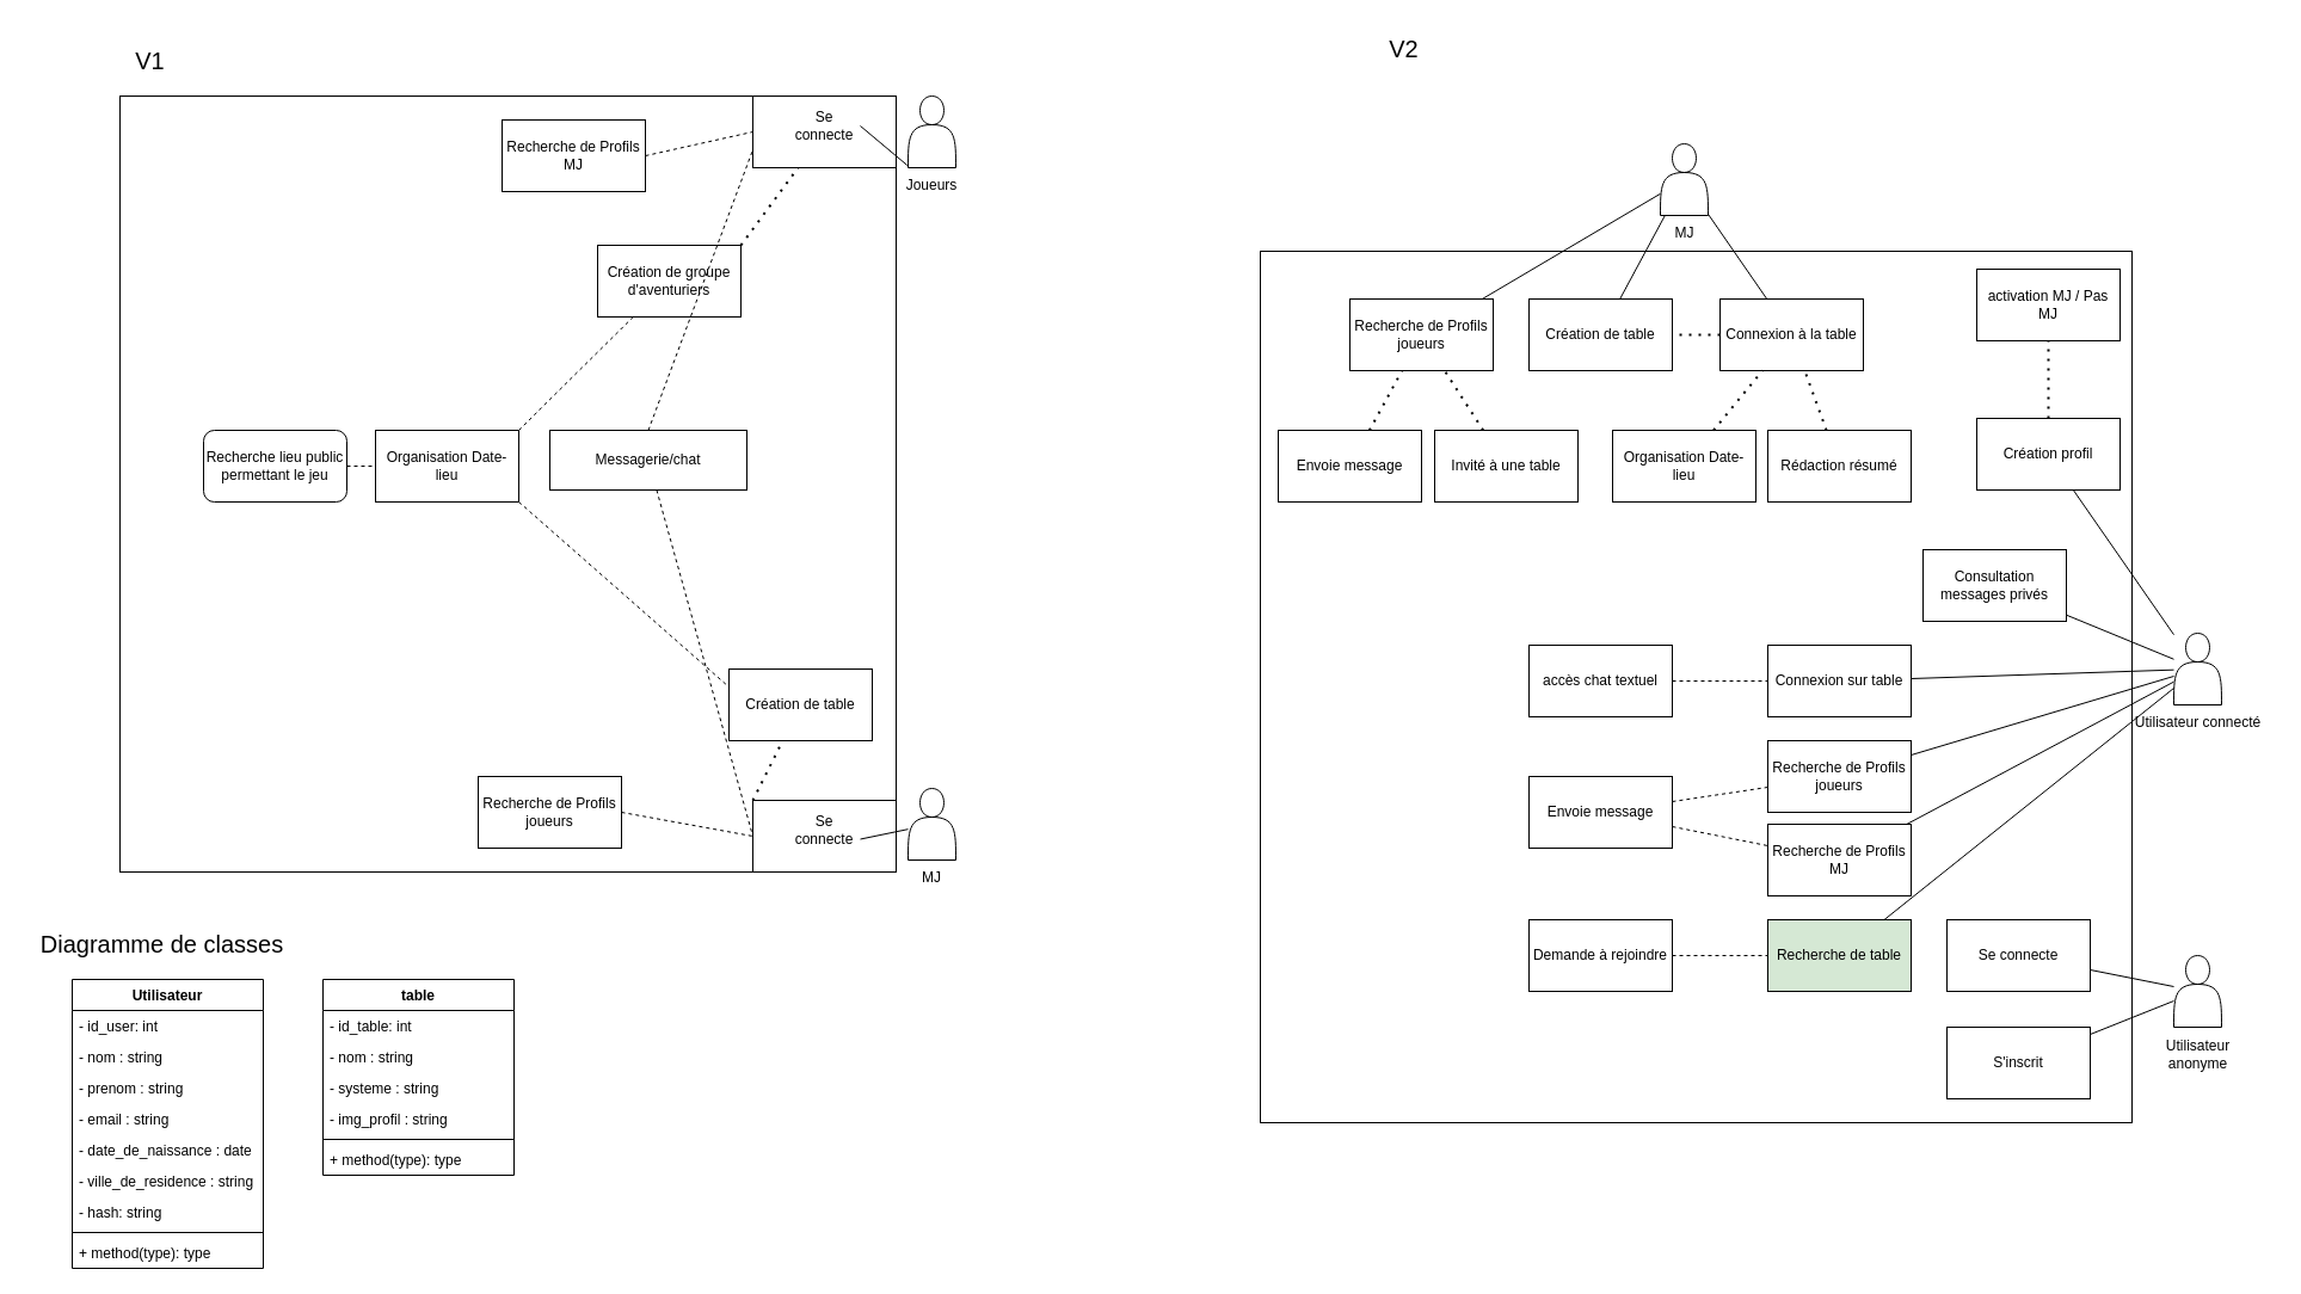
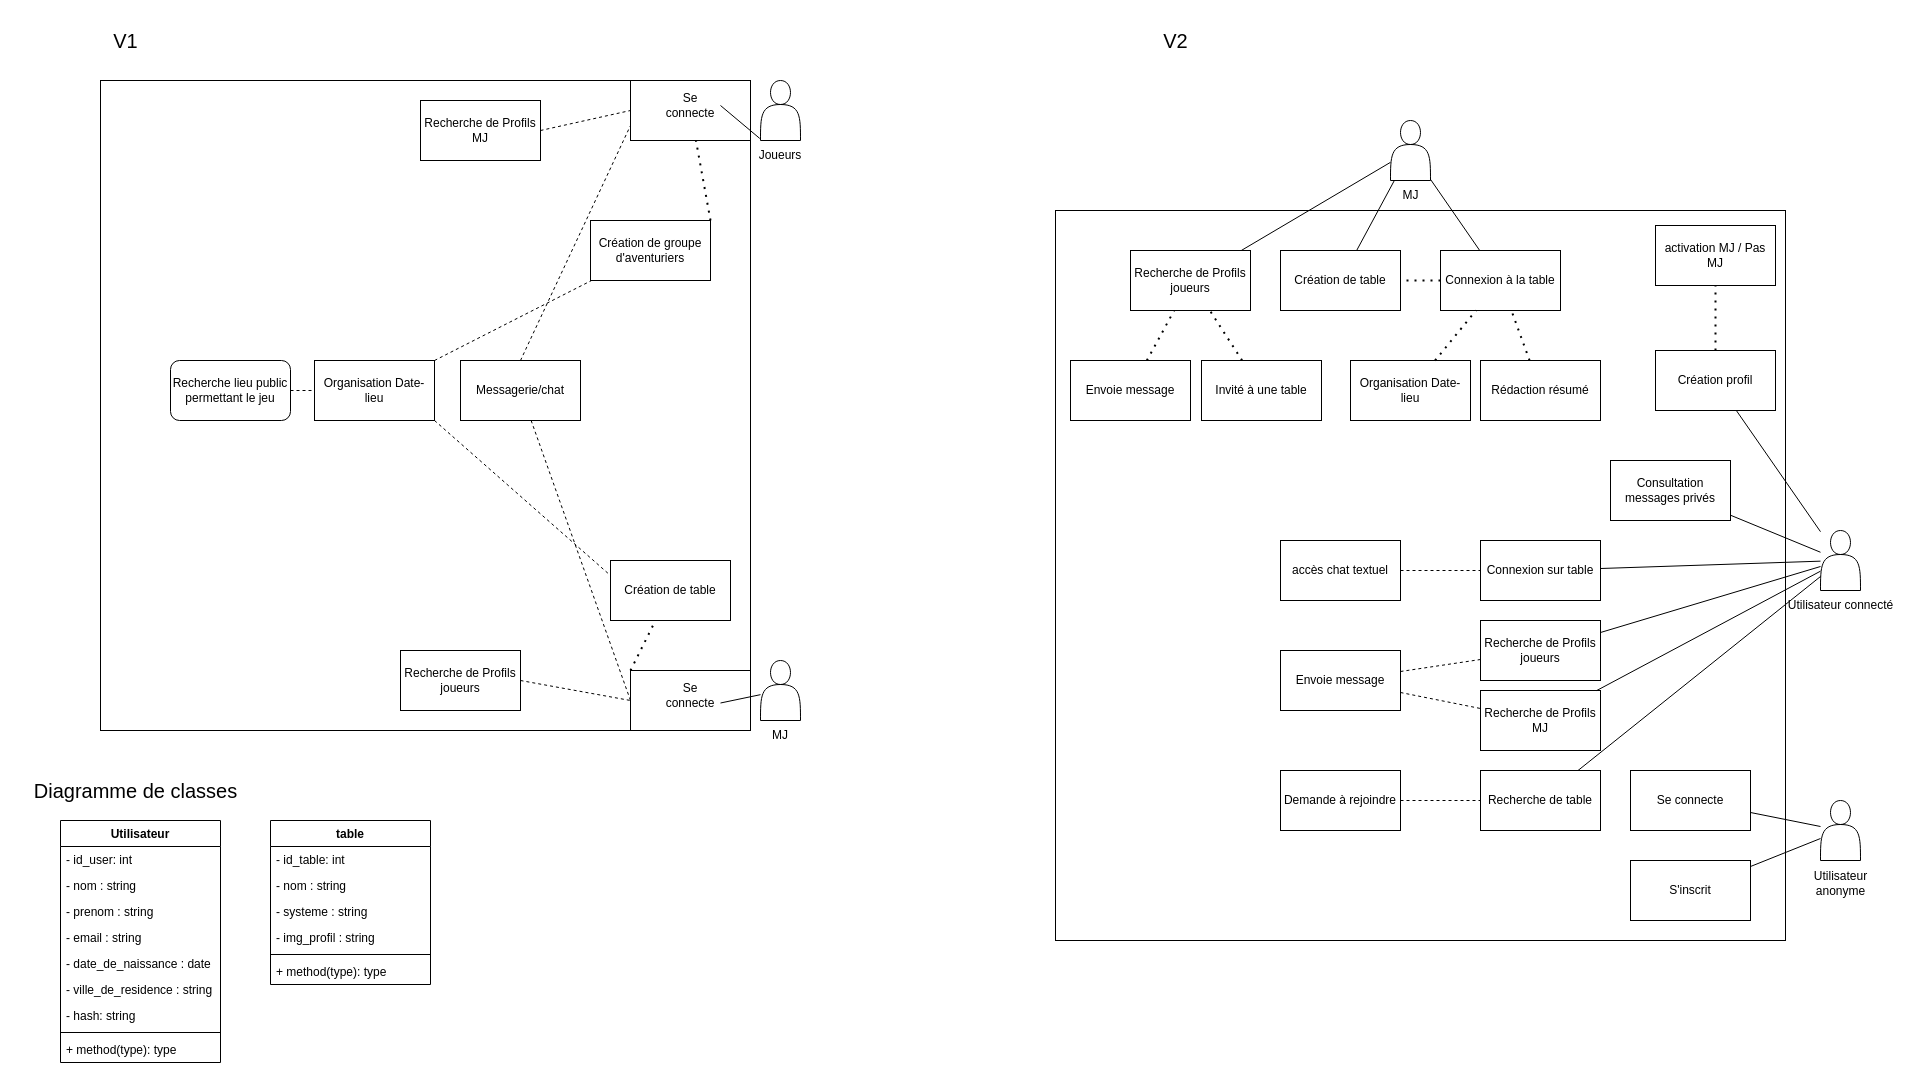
- <mxCell id="54" value="V1" style="text;html=1;align=center;verticalAlign=middle;resizable=0;points=[];autosize=1;strokeColor=none;fillColor=none;fontSize=20;" vertex="1" parent="1"><mxGeometry x="100" y="30" width="50" height="40" as="geometry" /></mxCell>
+ <mxCell id="54" value="V1" style="text;html=1;align=center;verticalAlign=middle;resizable=0;points=[];autosize=1;strokeColor=none;fillColor=none;fontSize=20;" vertex="1" parent="1"><mxGeometry x="100" y="20" width="50" height="40" as="geometry" /></mxCell>
- <mxCell id="14" value="Création de groupe d'aventuriers" style="rounded=0;whiteSpace=wrap;html=1;" parent="1" vertex="1"><mxGeometry x="500" y="205" width="120" height="60" as="geometry" /></mxCell>
+ <mxCell id="14" value="Création de groupe d'aventuriers" style="rounded=0;whiteSpace=wrap;html=1;" parent="1" vertex="1"><mxGeometry x="590" y="220" width="120" height="60" as="geometry" /></mxCell>
- <mxCell id="13" value="Messagerie/chat" style="rounded=0;whiteSpace=wrap;html=1;" parent="1" vertex="1"><mxGeometry x="460" y="360" width="165" height="50" as="geometry" /></mxCell>
+ <mxCell id="13" value="Messagerie/chat" style="rounded=0;whiteSpace=wrap;html=1;" parent="1" vertex="1"><mxGeometry x="460" y="360" width="120" height="60" as="geometry" /></mxCell>
- <mxCell id="85" value="Recherche de table" style="rounded=0;whiteSpace=wrap;html=1;fillColor=#d5e8d4;" vertex="1" parent="1"><mxGeometry x="1480" y="770" width="120" height="60" as="geometry" /></mxCell>
+ <mxCell id="85" value="Recherche de table" style="rounded=0;whiteSpace=wrap;html=1;" vertex="1" parent="1"><mxGeometry x="1480" y="770" width="120" height="60" as="geometry" /></mxCell>
